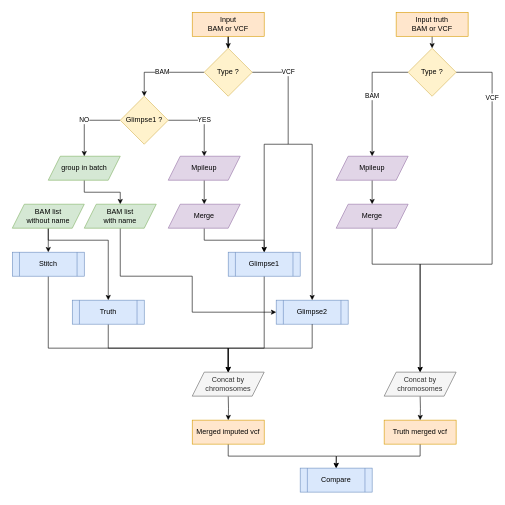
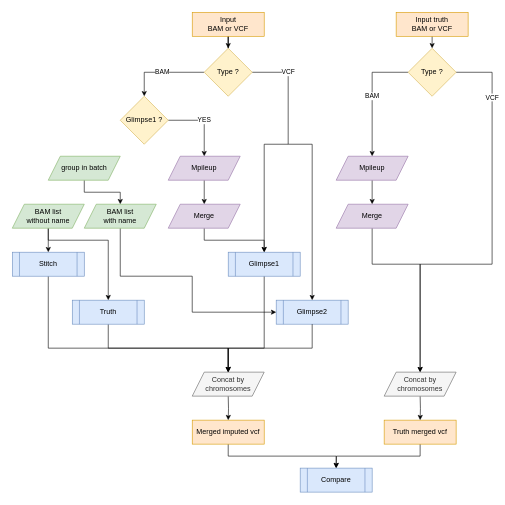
- <mxCell id="10" value="NO" style="edgeStyle=orthogonalEdgeStyle;rounded=0;orthogonalLoop=1;jettySize=auto;html=1;exitX=0;exitY=0.5;exitDx=0;exitDy=0;entryX=0.5;entryY=0;entryDx=0;entryDy=0;" edge="1" parent="1" source="12" target="9"><mxGeometry relative="1" as="geometry" /></mxCell>
